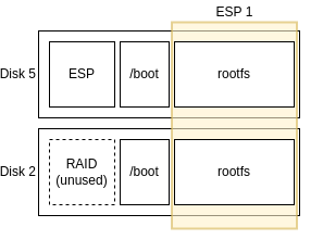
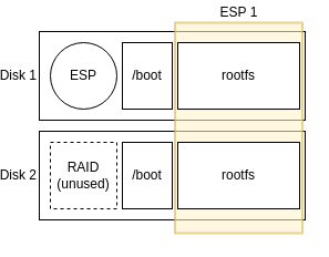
- <mxCell id="2" value="Disk 5" style="rounded=0;whiteSpace=wrap;labelPosition=left;verticalLabelPosition=middle;align=right;verticalAlign=middle;textDirection=ltr;horizontal=1;html=1;" vertex="1" parent="1"><mxGeometry x="20" y="28" width="240" height="80" as="geometry" /></mxCell>
+ <mxCell id="2" value="Disk 1" style="rounded=0;whiteSpace=wrap;labelPosition=left;verticalLabelPosition=middle;align=right;verticalAlign=middle;textDirection=ltr;horizontal=1;html=1;" vertex="1" parent="1"><mxGeometry x="20" y="28" width="240" height="80" as="geometry" /></mxCell>
- <mxCell id="3" value="ESP" style="rounded=0;whiteSpace=wrap;html=1;" vertex="1" parent="1"><mxGeometry x="30" y="38" width="60" height="60" as="geometry" /></mxCell>
+ <mxCell id="3" value="ESP" style="ellipse;whiteSpace=wrap;html=1;" vertex="1" parent="1"><mxGeometry x="30" y="38" width="60" height="60" as="geometry" /></mxCell>
